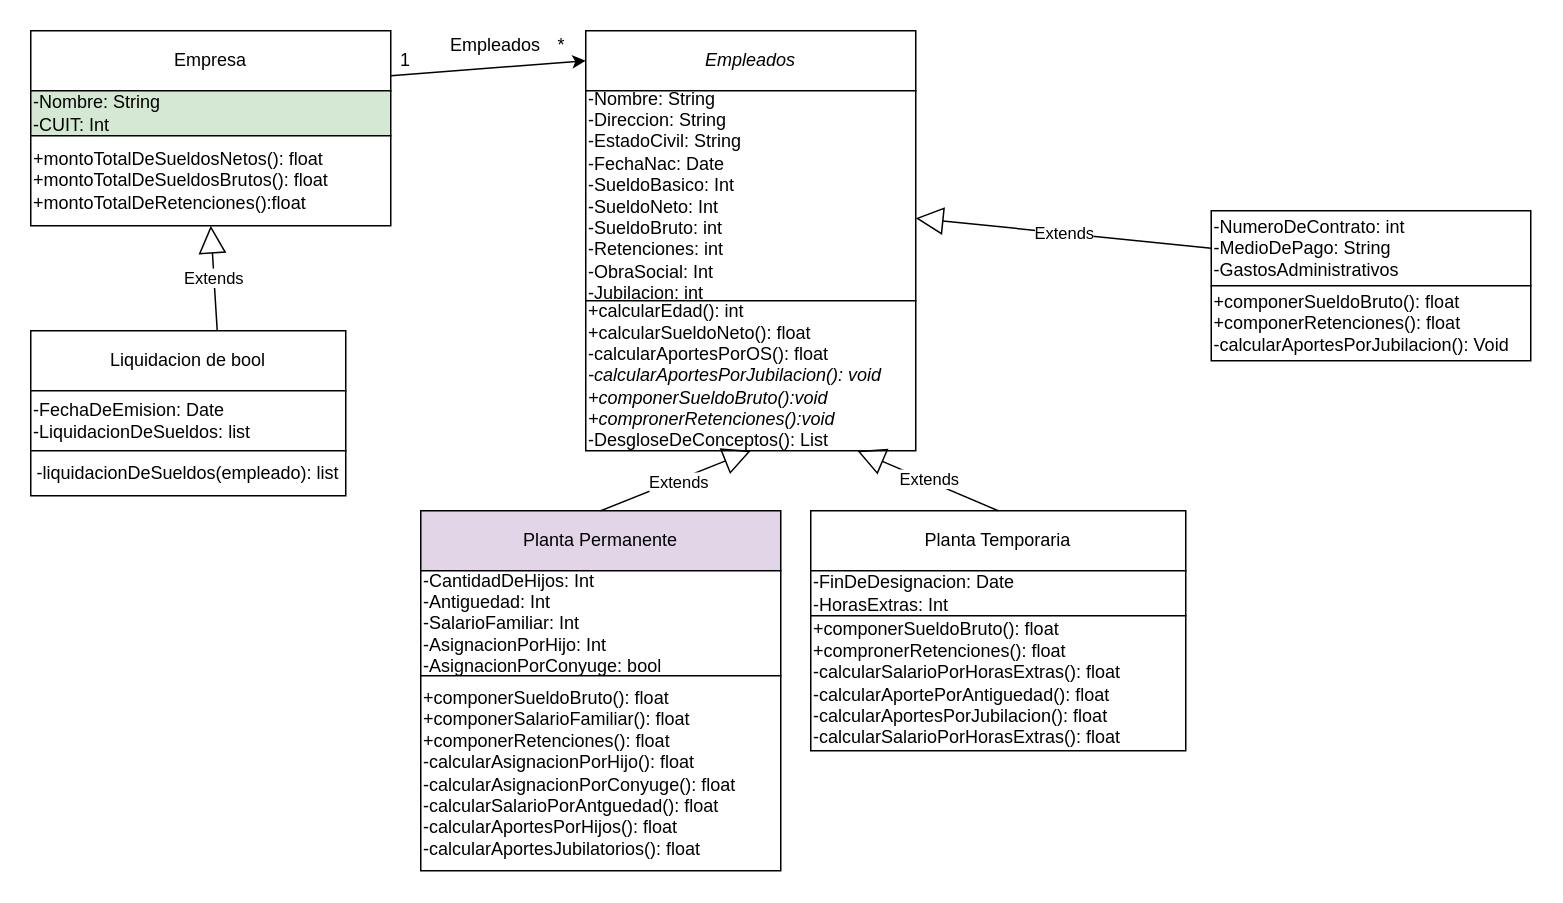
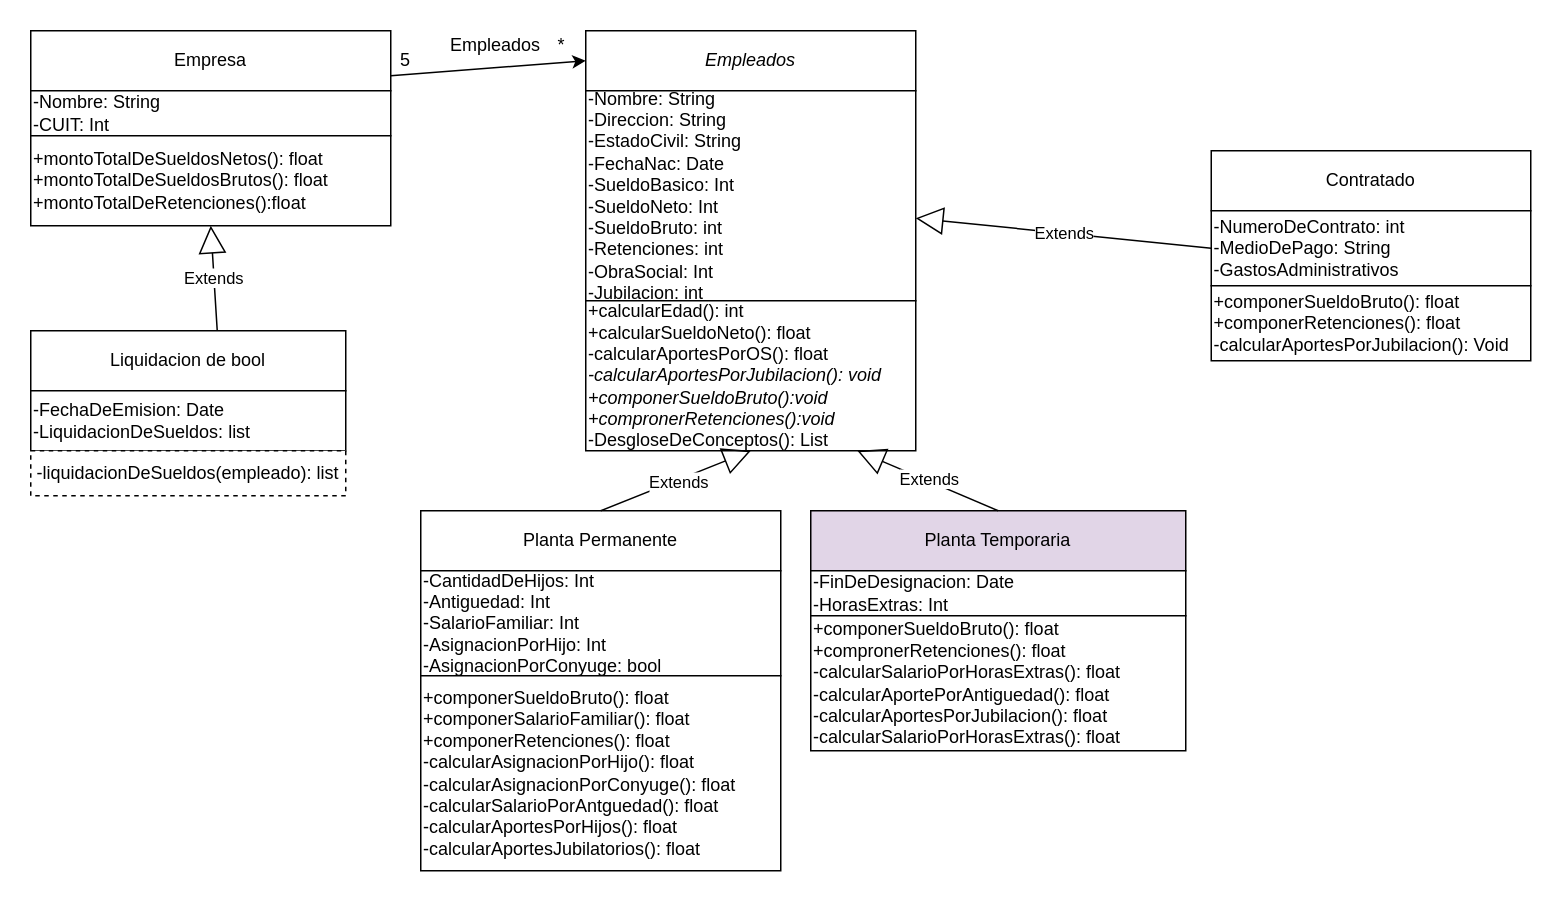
- <mxCell id="8" value="1" style="text;html=1;strokeColor=none;fillColor=none;align=center;verticalAlign=middle;whiteSpace=wrap;rounded=0;" parent="1" vertex="1"><mxGeometry x="250" y="30" width="40" height="20" as="geometry" /></mxCell>
+ <mxCell id="8" value="5" style="text;html=1;strokeColor=none;fillColor=none;align=center;verticalAlign=middle;whiteSpace=wrap;rounded=0;" parent="1" vertex="1"><mxGeometry x="250" y="30" width="40" height="20" as="geometry" /></mxCell>
- <mxCell id="3" value="-Nombre: String&lt;br&gt;-CUIT: Int" style="rounded=0;whiteSpace=wrap;html=1;align=left;fillColor=#d5e8d4;" parent="1" vertex="1"><mxGeometry x="20" y="60" width="240" height="30" as="geometry" /></mxCell>
+ <mxCell id="3" value="-Nombre: String&lt;br&gt;-CUIT: Int" style="rounded=0;whiteSpace=wrap;html=1;align=left;" parent="1" vertex="1"><mxGeometry x="20" y="60" width="240" height="30" as="geometry" /></mxCell>
+ <mxCell id="24" value="Contratado" style="rounded=0;whiteSpace=wrap;html=1;" parent="1" vertex="1"><mxGeometry x="807" y="100" width="213" height="40" as="geometry" /></mxCell>
- <mxCell id="23" value="-liquidacionDeSueldos(empleado): list" style="rounded=0;whiteSpace=wrap;html=1;" parent="1" vertex="1"><mxGeometry x="20" y="300" width="210" height="30" as="geometry" /></mxCell>
+ <mxCell id="23" value="-liquidacionDeSueldos(empleado): list" style="rounded=0;whiteSpace=wrap;html=1;dashed=1;" parent="1" vertex="1"><mxGeometry x="20" y="300" width="210" height="30" as="geometry" /></mxCell>
- <mxCell id="12" value="Planta Permanente" style="rounded=0;whiteSpace=wrap;html=1;fillColor=#e1d5e7;" parent="1" vertex="1"><mxGeometry x="280" y="340" width="240" height="40" as="geometry" /></mxCell>
+ <mxCell id="12" value="Planta Permanente" style="rounded=0;whiteSpace=wrap;html=1;" parent="1" vertex="1"><mxGeometry x="280" y="340" width="240" height="40" as="geometry" /></mxCell>
- <mxCell id="11" value="Planta Temporaria" style="rounded=0;whiteSpace=wrap;html=1;" parent="1" vertex="1"><mxGeometry x="540" y="340" width="250" height="40" as="geometry" /></mxCell>
+ <mxCell id="11" value="Planta Temporaria" style="rounded=0;whiteSpace=wrap;html=1;fillColor=#e1d5e7;" parent="1" vertex="1"><mxGeometry x="540" y="340" width="250" height="40" as="geometry" /></mxCell>
